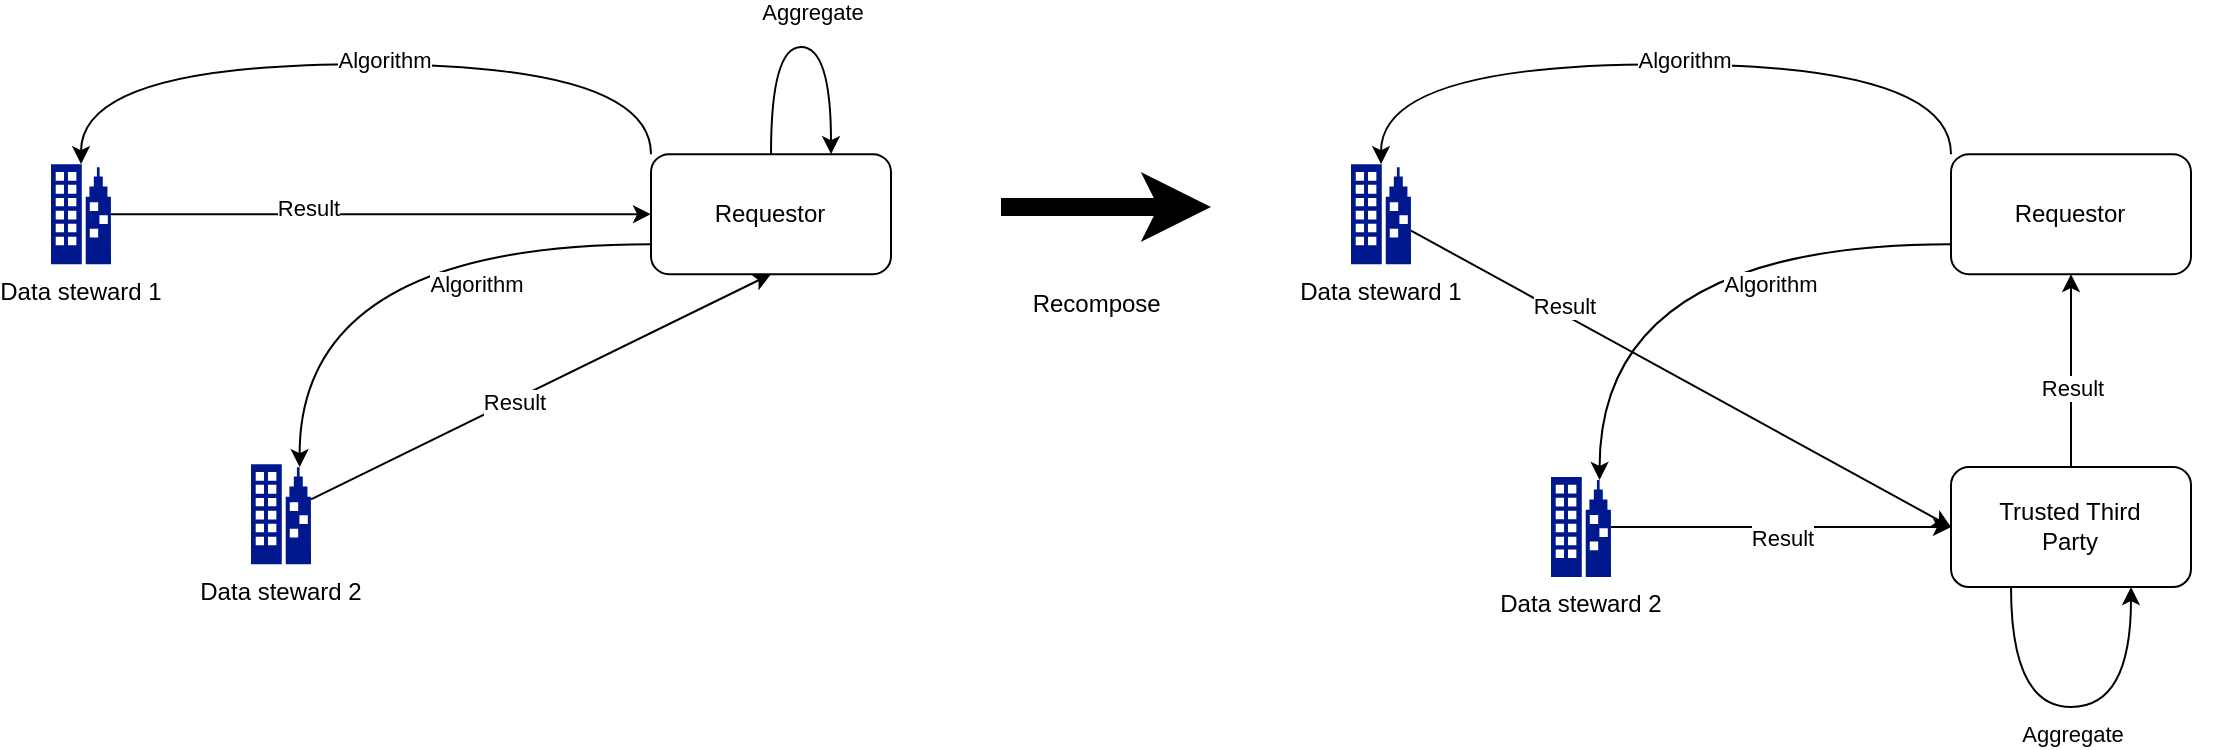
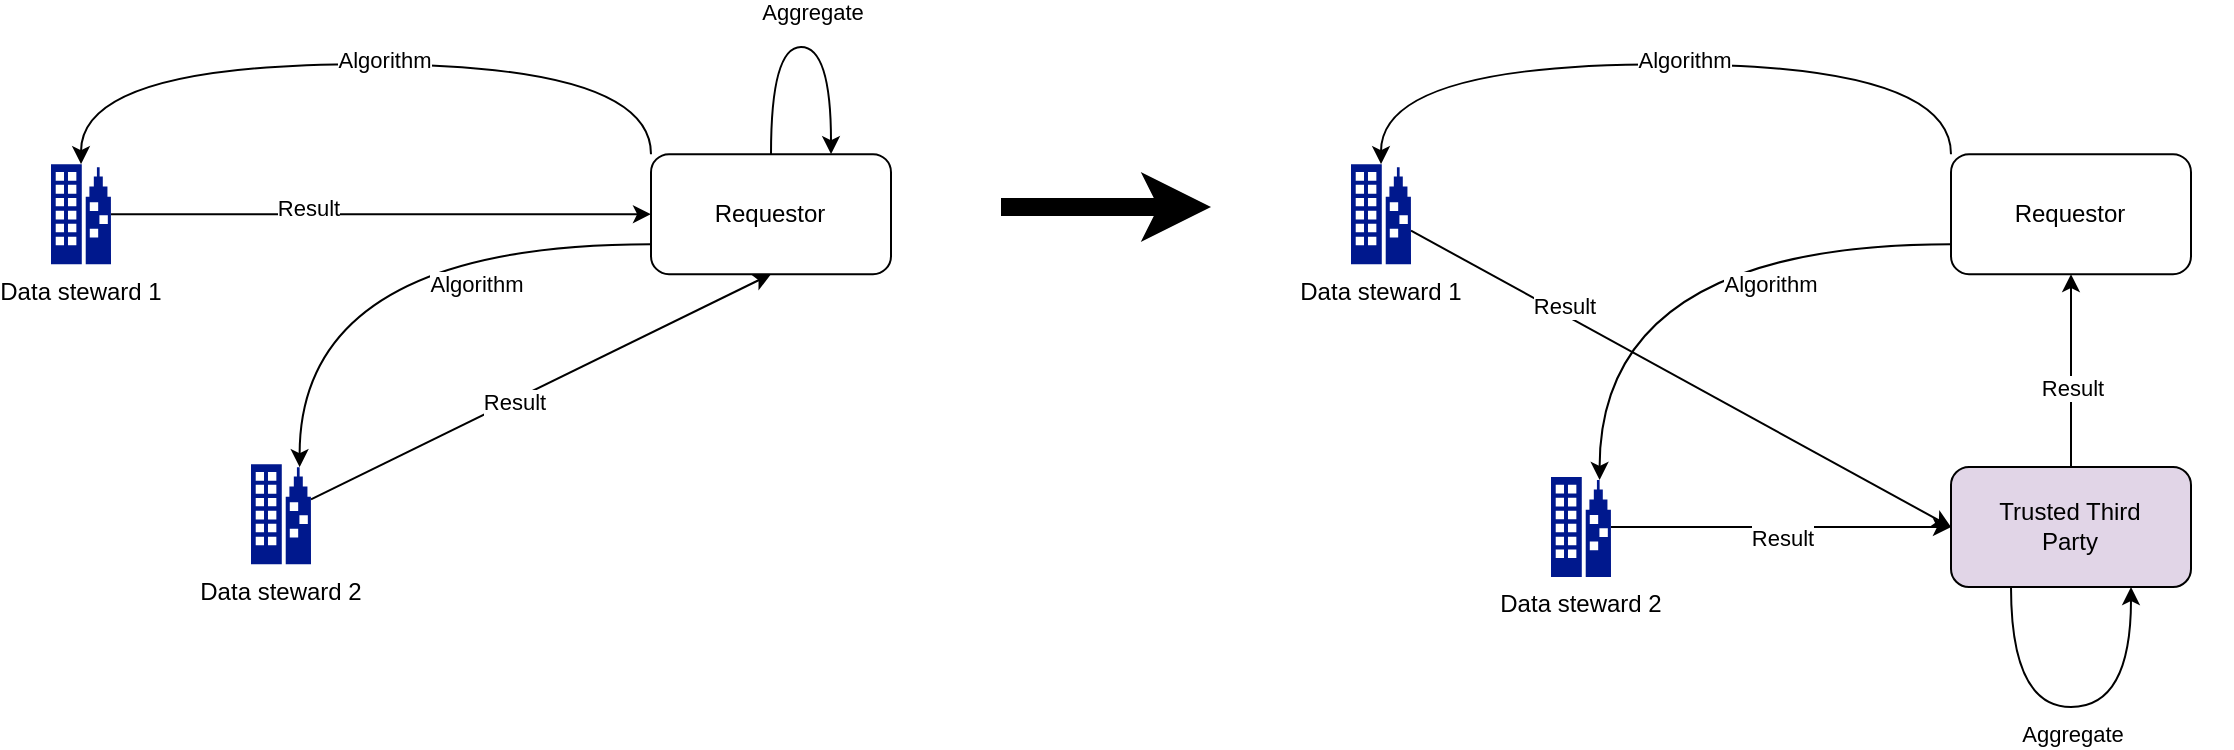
- <mxCell id="32" value="Recompose&amp;nbsp;" style="text;html=1;strokeColor=none;fillColor=none;align=center;verticalAlign=middle;whiteSpace=wrap;rounded=0;" vertex="1" parent="1"><mxGeometry x="515" y="134" width="60" height="30" as="geometry" /></mxCell>
- <mxCell id="31" value="Trusted Third&lt;br&gt;Party" style="rounded=1;whiteSpace=wrap;html=1;" vertex="1" parent="1"><mxGeometry x="970" y="230" width="120" height="60" as="geometry" /></mxCell>
+ <mxCell id="31" value="Trusted Third&lt;br&gt;Party" style="rounded=1;whiteSpace=wrap;html=1;fillColor=#e1d5e7;" vertex="1" parent="1"><mxGeometry x="970" y="230" width="120" height="60" as="geometry" /></mxCell>
